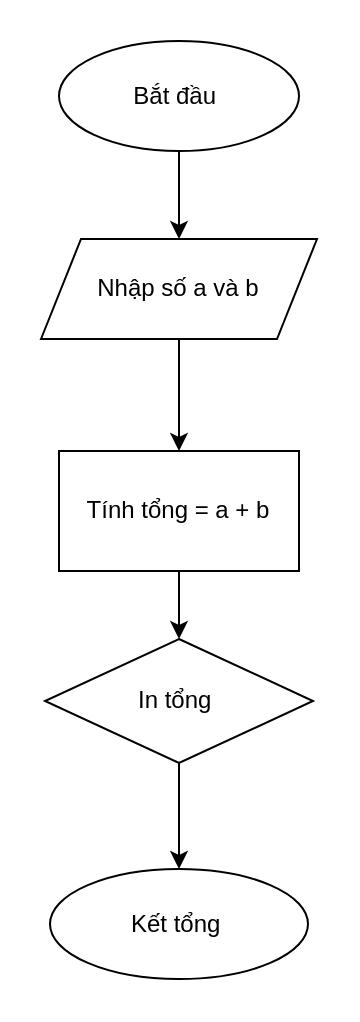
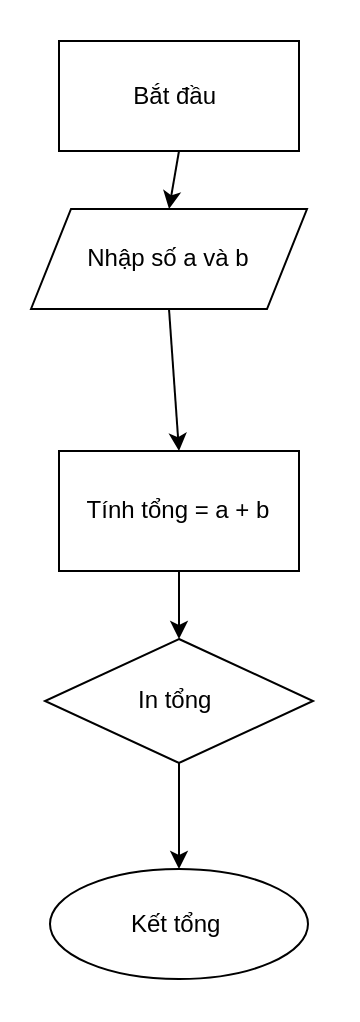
- <mxCell id="2" value="Bắt đầu&amp;nbsp;" style="ellipse;whiteSpace=wrap;html=1;" parent="1" vertex="1"><mxGeometry x="29" y="20" width="120" height="55" as="geometry" /></mxCell>
+ <mxCell id="2" value="Bắt đầu&amp;nbsp;" style="whiteSpace=wrap;html=1;rounded=0;" parent="1" vertex="1"><mxGeometry x="29" y="20" width="120" height="55" as="geometry" /></mxCell>
- <mxCell id="3" value="Nhập số a và b" style="shape=parallelogram;perimeter=parallelogramPerimeter;whiteSpace=wrap;html=1;fixedSize=1;" parent="1" vertex="1"><mxGeometry x="20" y="119" width="138" height="50" as="geometry" /></mxCell>
+ <mxCell id="3" value="Nhập số a và b" style="shape=parallelogram;perimeter=parallelogramPerimeter;whiteSpace=wrap;html=1;fixedSize=1;" parent="1" vertex="1"><mxGeometry x="15" y="104" width="138" height="50" as="geometry" /></mxCell>
